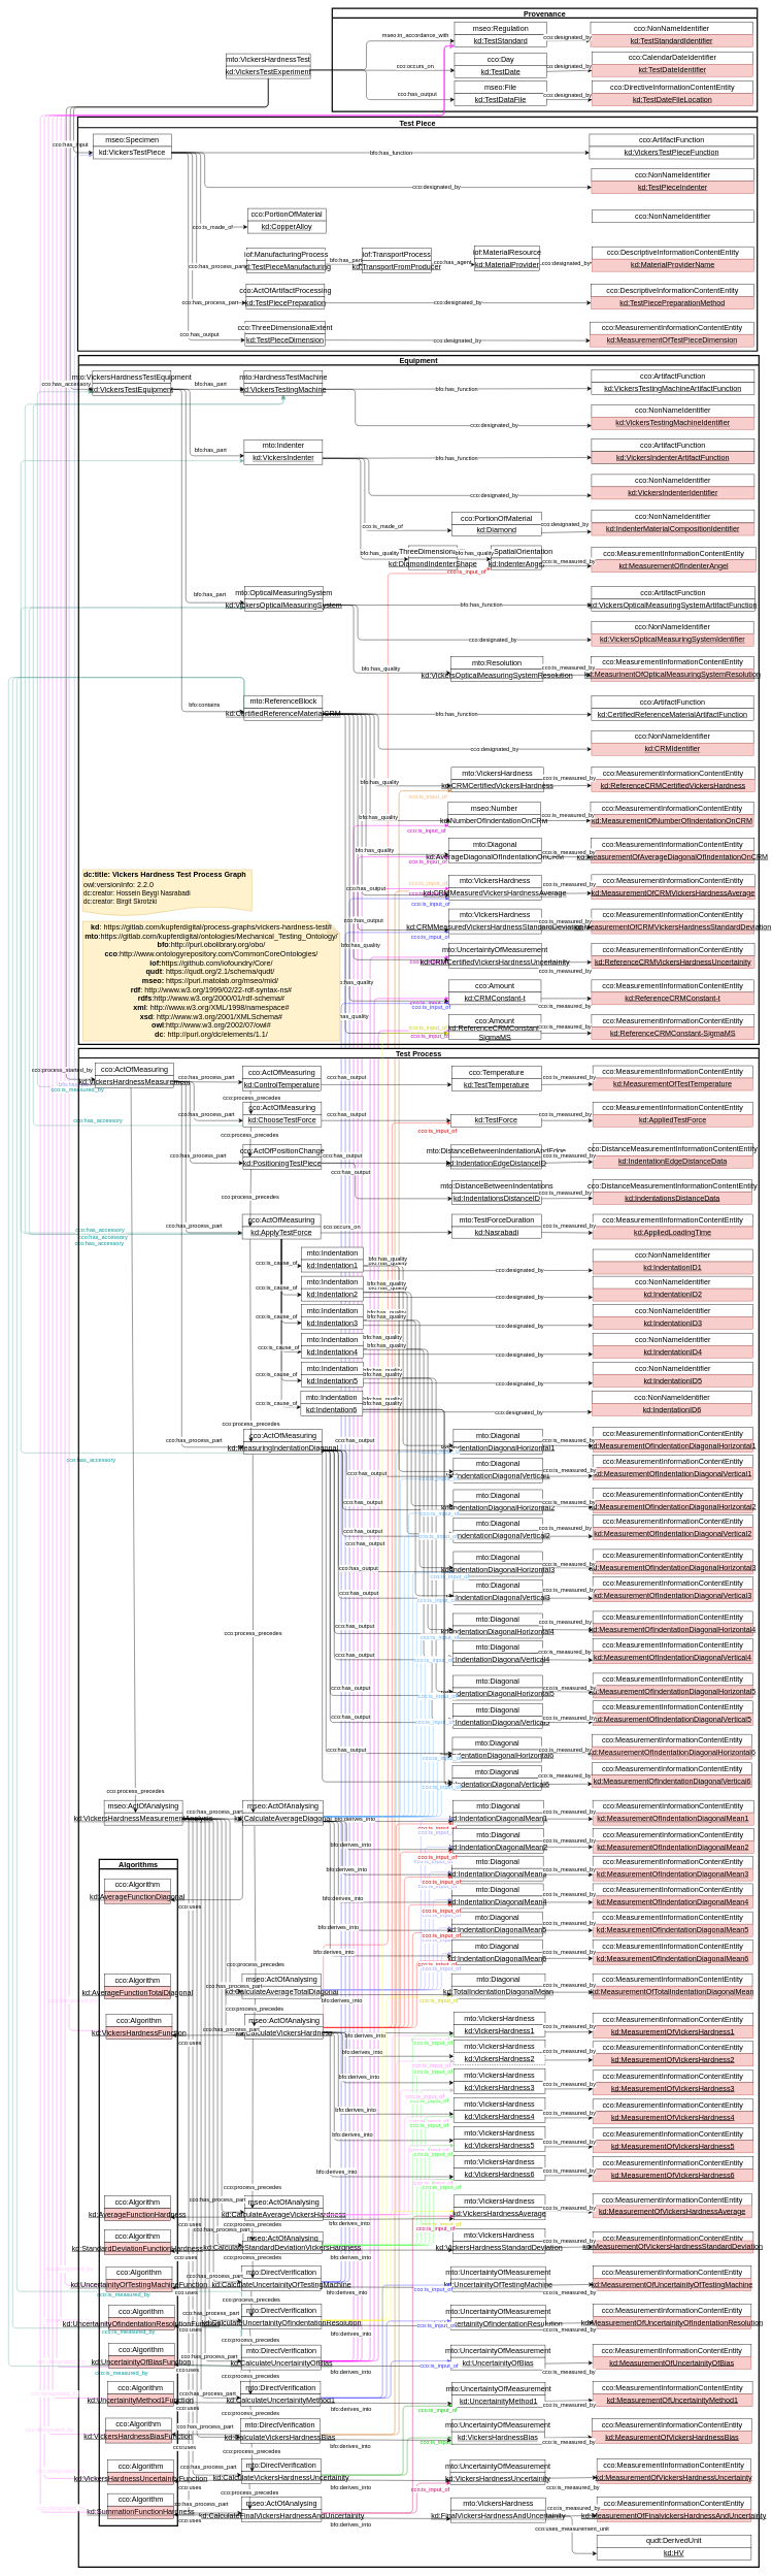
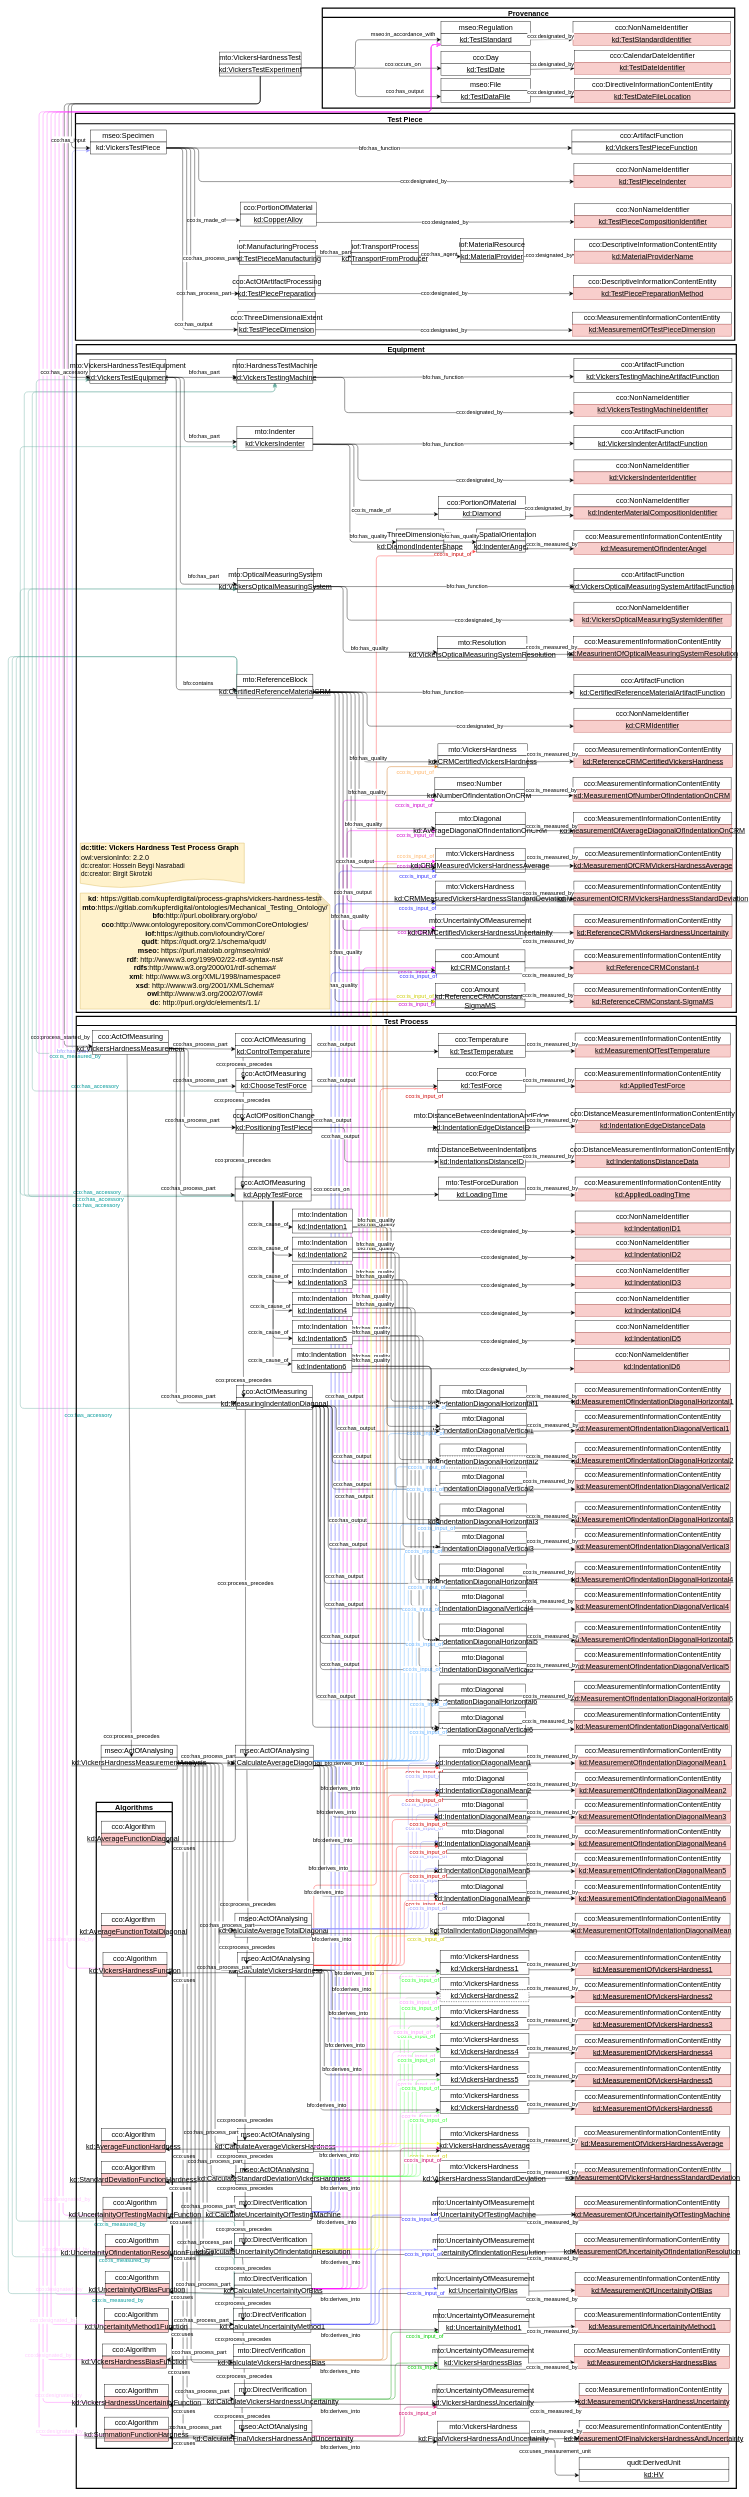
+ <mxCell id="617" value="&lt;span style=&quot;font-family: helvetica; font-size: 14px;&quot;&gt;cco:designated_by&lt;/span&gt;" style="endArrow=classic;html=1;exitX=1;exitY=0.7;exitDx=0;exitDy=0;entryX=0;entryY=0.5;entryDx=0;entryDy=0;endSize=8;fontFamily=Helvetica;rounded=1;fontSize=14;" edge="1" parent="604" source="611" target="642"><mxGeometry width="50" height="50" relative="1" as="geometry"><mxPoint x="989" y="451.82" as="sourcePoint" /><mxPoint x="1333" y="273.82" as="targetPoint" /></mxGeometry></mxCell>
+ <mxCell id="642" value="&lt;font face=&quot;helvetica&quot;&gt;&lt;u&gt;kd:TestPieceCompositionIdentifier&lt;/u&gt;&lt;/font&gt;" style="rounded=0;whiteSpace=wrap;html=1;snapToPoint=1;points=[[0.1,0],[0.2,0],[0.3,0],[0.4,0],[0.5,0],[0.6,0],[0.7,0],[0.8,0],[0.9,0],[0,0.1],[0,0.3],[0,0.5],[0,0.7],[0,0.9],[0.1,1],[0.2,1],[0.3,1],[0.4,1],[0.5,1],[0.6,1],[0.7,1],[0.8,1],[0.9,1],[1,0.1],[1,0.3],[1,0.5],[1,0.7],[1,0.9]];strokeWidth=1;strokeColor=#b85450;fillColor=#f8cecc;fontSize=18;" vertex="1" parent="604"><mxGeometry x="1246.97" y="256.18" width="393.03" height="30" as="geometry" /></mxCell>
- <mxCell id="61" value="&lt;font face=&quot;helvetica&quot;&gt;&lt;u&gt;kd:VickersIndenterArtifactFunction&lt;/u&gt;&lt;/font&gt;" style="rounded=0;whiteSpace=wrap;html=1;snapToPoint=1;points=[[0.1,0],[0.2,0],[0.3,0],[0.4,0],[0.5,0],[0.6,0],[0.7,0],[0.8,0],[0.9,0],[0,0.1],[0,0.3],[0,0.5],[0,0.7],[0,0.9],[0.1,1],[0.2,1],[0.3,1],[0.4,1],[0.5,1],[0.6,1],[0.7,1],[0.8,1],[0.9,1],[1,0.1],[1,0.3],[1,0.5],[1,0.7],[1,0.9]];fontSize=18;fillColor=#f8cecc;" vertex="1" parent="32"><mxGeometry x="1244" y="232.18" width="395" height="30" as="geometry" /></mxCell>
+ <mxCell id="61" value="&lt;font face=&quot;helvetica&quot;&gt;&lt;u&gt;kd:VickersIndenterArtifactFunction&lt;/u&gt;&lt;/font&gt;" style="rounded=0;whiteSpace=wrap;html=1;snapToPoint=1;points=[[0.1,0],[0.2,0],[0.3,0],[0.4,0],[0.5,0],[0.6,0],[0.7,0],[0.8,0],[0.9,0],[0,0.1],[0,0.3],[0,0.5],[0,0.7],[0,0.9],[0.1,1],[0.2,1],[0.3,1],[0.4,1],[0.5,1],[0.6,1],[0.7,1],[0.8,1],[0.9,1],[1,0.1],[1,0.3],[1,0.5],[1,0.7],[1,0.9]];fontSize=18;" vertex="1" parent="32"><mxGeometry x="1244" y="232.18" width="395" height="30" as="geometry" /></mxCell>
+ <mxCell id="147" value="&lt;span style=&quot;font-family: helvetica; font-size: 18px;&quot;&gt;&lt;font style=&quot;font-size: 18px;&quot;&gt;cco:Force&lt;/font&gt;&lt;/span&gt;" style="rounded=0;whiteSpace=wrap;html=1;snapToPoint=1;points=[[0.1,0],[0.2,0],[0.3,0],[0.4,0],[0.5,0],[0.6,0],[0.7,0],[0.8,0],[0.9,0],[0,0.1],[0,0.3],[0,0.5],[0,0.7],[0,0.9],[0.1,1],[0.2,1],[0.3,1],[0.4,1],[0.5,1],[0.6,1],[0.7,1],[0.8,1],[0.9,1],[1,0.1],[1,0.3],[1,0.5],[1,0.7],[1,0.9]];fontSize=18;" vertex="1" parent="142"><mxGeometry x="903" y="129.82" width="220" height="30" as="geometry" /></mxCell>
- <mxCell id="210" value="&lt;font face=&quot;helvetica&quot; style=&quot;font-size: 18px;&quot;&gt;&lt;u style=&quot;font-size: 18px;&quot;&gt;kd:Nasrabadi&lt;/u&gt;&lt;/font&gt;" style="rounded=0;whiteSpace=wrap;html=1;snapToPoint=1;points=[[0.1,0],[0.2,0],[0.3,0],[0.4,0],[0.5,0],[0.6,0],[0.7,0],[0.8,0],[0.9,0],[0,0.1],[0,0.3],[0,0.5],[0,0.7],[0,0.9],[0.1,1],[0.2,1],[0.3,1],[0.4,1],[0.5,1],[0.6,1],[0.7,1],[0.8,1],[0.9,1],[1,0.1],[1,0.3],[1,0.5],[1,0.7],[1,0.9]];fontSize=18;" vertex="1" parent="142"><mxGeometry x="906" y="431.82" width="217" height="27.82" as="geometry" /></mxCell>
+ <mxCell id="210" value="&lt;font face=&quot;helvetica&quot; style=&quot;font-size: 18px;&quot;&gt;&lt;u style=&quot;font-size: 18px;&quot;&gt;kd:LoadingTime&lt;/u&gt;&lt;/font&gt;" style="rounded=0;whiteSpace=wrap;html=1;snapToPoint=1;points=[[0.1,0],[0.2,0],[0.3,0],[0.4,0],[0.5,0],[0.6,0],[0.7,0],[0.8,0],[0.9,0],[0,0.1],[0,0.3],[0,0.5],[0,0.7],[0,0.9],[0.1,1],[0.2,1],[0.3,1],[0.4,1],[0.5,1],[0.6,1],[0.7,1],[0.8,1],[0.9,1],[1,0.1],[1,0.3],[1,0.5],[1,0.7],[1,0.9]];fontSize=18;" vertex="1" parent="142"><mxGeometry x="906" y="431.82" width="217" height="27.82" as="geometry" /></mxCell>
- <mxCell id="313" value="&lt;u&gt;&lt;font style=&quot;letter-spacing: 0px ; font-family: &amp;#34;helvetica&amp;#34; ; direction: ltr ; line-height: 19.2px ; opacity: 1&quot;&gt;kd:IndentationDiagonal&lt;/font&gt;&lt;font style=&quot;letter-spacing: 0px ; font-family: &amp;#34;helvetica&amp;#34; ; direction: ltr ; line-height: 19.2px ; opacity: 1&quot;&gt;Horizontal2&lt;/font&gt;&lt;/u&gt;" style="rounded=0;whiteSpace=wrap;html=1;snapToPoint=1;points=[[0.1,0],[0.2,0],[0.3,0],[0.4,0],[0.5,0],[0.6,0],[0.7,0],[0.8,0],[0.9,0],[0,0.1],[0,0.3],[0,0.5],[0,0.7],[0,0.9],[0.1,1],[0.2,1],[0.3,1],[0.4,1],[0.5,1],[0.6,1],[0.7,1],[0.8,1],[0.9,1],[1,0.1],[1,0.3],[1,0.5],[1,0.7],[1,0.9]];strokeWidth=1;strokeColor=#000000;fontSize=18;" vertex="1" parent="142"><mxGeometry x="909" y="1099.18" width="217" height="30" as="geometry" /></mxCell>
+ <mxCell id="313" value="&lt;u&gt;&lt;font style=&quot;letter-spacing: 0px ; font-family: &amp;#34;helvetica&amp;#34; ; direction: ltr ; line-height: 19.2px ; opacity: 1&quot;&gt;kd:IndentationDiagonal&lt;/font&gt;&lt;font style=&quot;letter-spacing: 0px ; font-family: &amp;#34;helvetica&amp;#34; ; direction: ltr ; line-height: 19.2px ; opacity: 1&quot;&gt;Horizontal2&lt;/font&gt;&lt;/u&gt;" style="rounded=0;whiteSpace=wrap;html=1;snapToPoint=1;points=[[0.1,0],[0.2,0],[0.3,0],[0.4,0],[0.5,0],[0.6,0],[0.7,0],[0.8,0],[0.9,0],[0,0.1],[0,0.3],[0,0.5],[0,0.7],[0,0.9],[0.1,1],[0.2,1],[0.3,1],[0.4,1],[0.5,1],[0.6,1],[0.7,1],[0.8,1],[0.9,1],[1,0.1],[1,0.3],[1,0.5],[1,0.7],[1,0.9]];strokeWidth=1;strokeColor=#000000;fontSize=18;dashed=1;" vertex="1" parent="142"><mxGeometry x="909" y="1099.18" width="217" height="30" as="geometry" /></mxCell>
